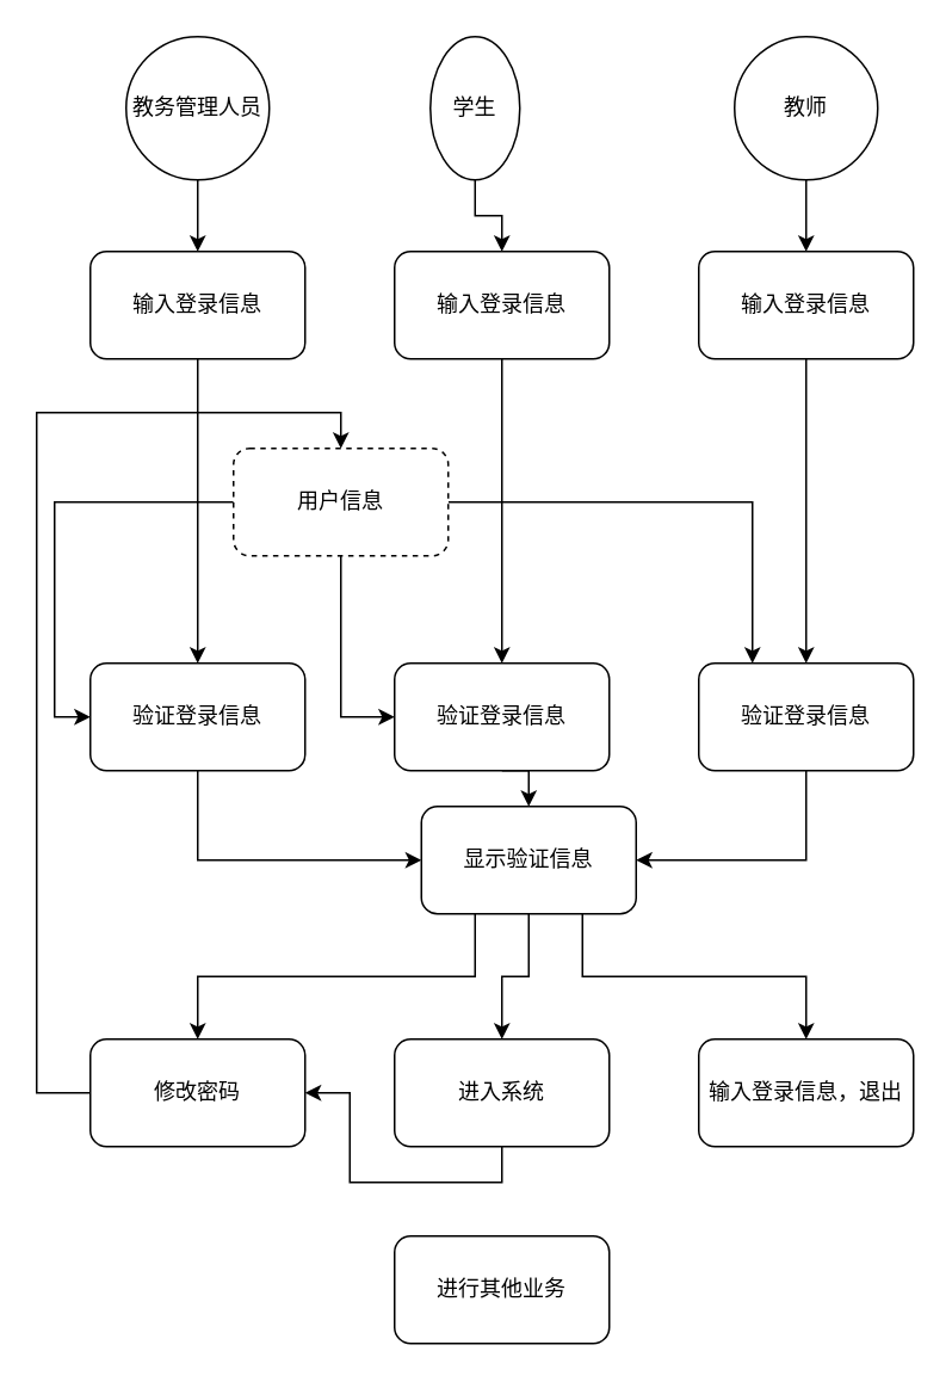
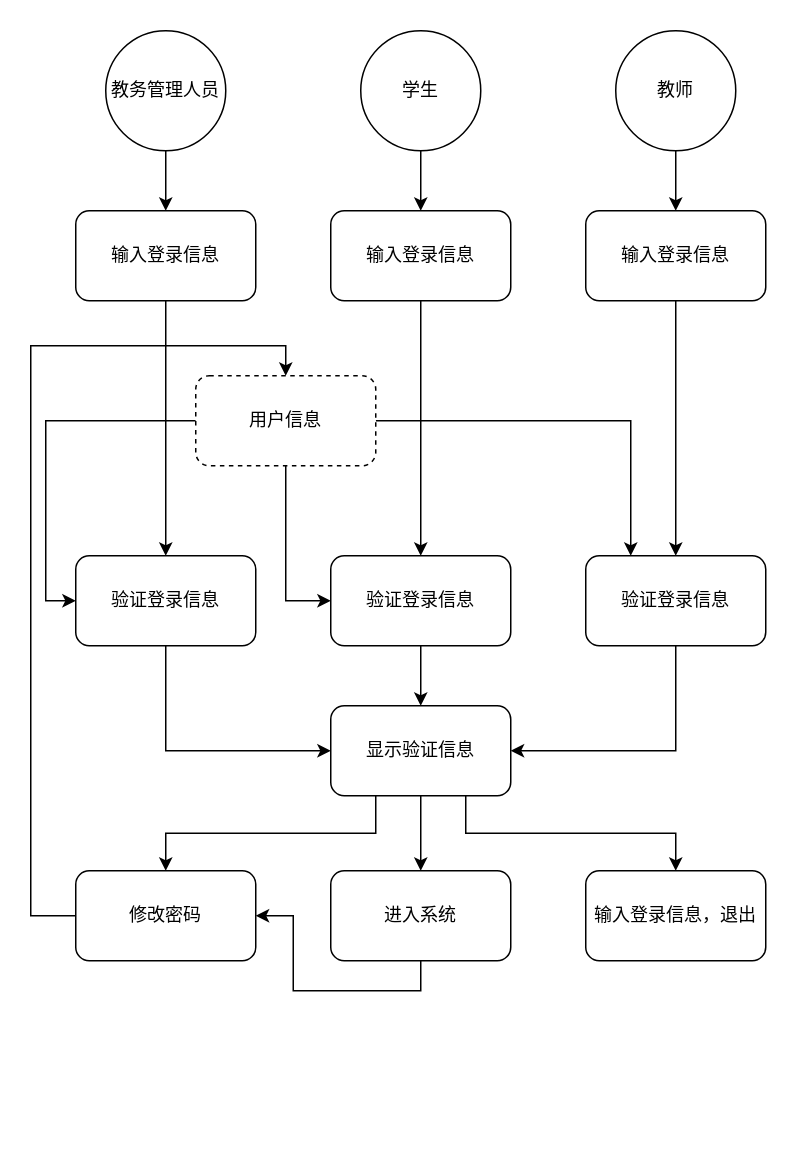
- <mxCell id="5" value="学生" style="ellipse;whiteSpace=wrap;html=1;aspect=fixed;" vertex="1" parent="1"><mxGeometry x="240" y="20" width="50" height="80" as="geometry" /></mxCell>
+ <mxCell id="5" value="学生" style="ellipse;whiteSpace=wrap;html=1;aspect=fixed;" vertex="1" parent="1"><mxGeometry x="240" y="20" width="80" height="80" as="geometry" /></mxCell>
- <mxCell id="27" value="显示验证信息" style="rounded=1;whiteSpace=wrap;html=1;" vertex="1" parent="1"><mxGeometry x="235" y="450" width="120" height="60" as="geometry" /></mxCell>
+ <mxCell id="27" value="显示验证信息" style="rounded=1;whiteSpace=wrap;html=1;" vertex="1" parent="1"><mxGeometry x="220" y="470" width="120" height="60" as="geometry" /></mxCell>
- <mxCell id="33" value="进行其他业务" style="rounded=1;whiteSpace=wrap;html=1;" vertex="1" parent="1"><mxGeometry x="220" y="690" width="120" height="60" as="geometry" /></mxCell>
